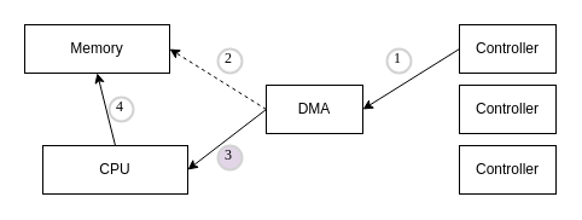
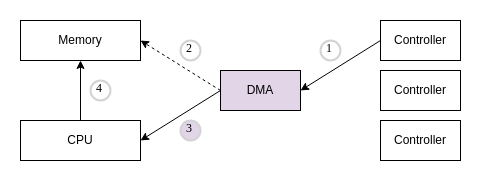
- <mxCell id="4" value="DMA" style="rounded=0;whiteSpace=wrap;html=1;" vertex="1" parent="1"><mxGeometry x="220" y="70" width="80" height="40" as="geometry" /></mxCell>
+ <mxCell id="4" value="DMA" style="rounded=0;whiteSpace=wrap;html=1;fillColor=#e1d5e7;" vertex="1" parent="1"><mxGeometry x="220" y="70" width="80" height="40" as="geometry" /></mxCell>
- <mxCell id="3" value="CPU" style="rounded=0;whiteSpace=wrap;html=1;" vertex="1" parent="1"><mxGeometry x="35" y="120" width="120" height="40" as="geometry" /></mxCell>
+ <mxCell id="3" value="CPU" style="rounded=0;whiteSpace=wrap;html=1;" vertex="1" parent="1"><mxGeometry x="20" y="120" width="120" height="40" as="geometry" /></mxCell>
